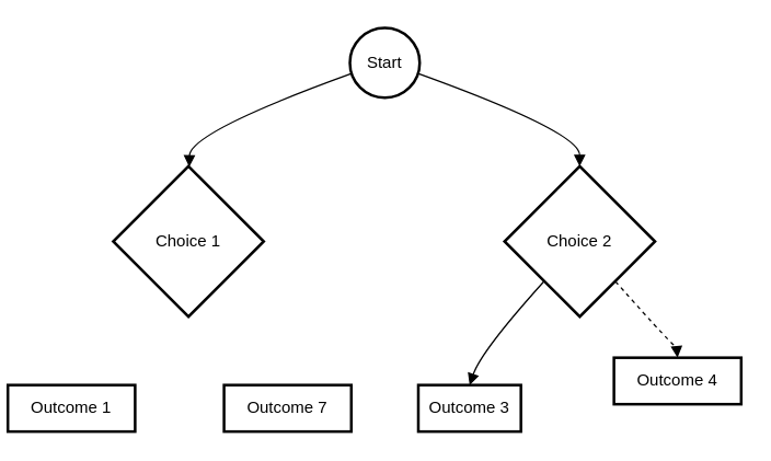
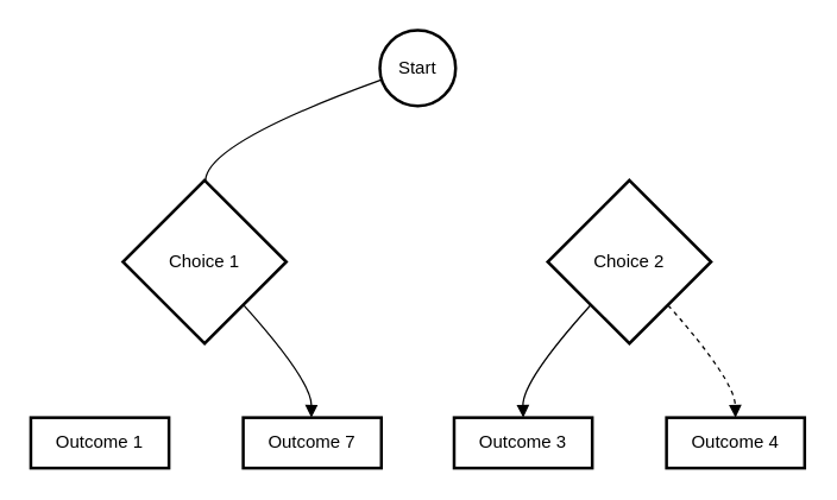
- <mxCell id="10" value="" style="curved=1;startArrow=none;endArrow=block;exitX=0.994;exitY=0.672;entryX=0.499;entryY=-0.003;" edge="1" parent="1" source="2" target="4"><mxGeometry relative="1" as="geometry"><Array as="points"><mxPoint x="423" y="96" /></Array></mxGeometry></mxCell>
- <mxCell id="9" value="" style="curved=1;startArrow=none;endArrow=block;exitX=0.0;exitY=0.672;entryX=0.505;entryY=-0.003;" edge="1" parent="1" source="2" target="3"><mxGeometry relative="1" as="geometry"><Array as="points"><mxPoint x="138" y="96" /></Array></mxGeometry></mxCell>
+ <mxCell id="9" value="" style="curved=1;startArrow=none;endArrow=none;exitX=0.0;exitY=0.672;entryX=0.505;entryY=-0.003;" edge="1" parent="1" source="2" target="3"><mxGeometry relative="1" as="geometry"><Array as="points"><mxPoint x="138" y="96" /></Array></mxGeometry></mxCell>
+ <mxCell id="11" value="" style="curved=1;startArrow=none;endArrow=block;exitX=0.951;exitY=1.0;entryX=0.493;entryY=-0.0;" edge="1" parent="1" source="3" target="6"><mxGeometry relative="1" as="geometry"><Array as="points"><mxPoint x="209" y="256" /></Array></mxGeometry></mxCell>
- <mxCell id="8" value="Outcome 4" style="whiteSpace=wrap;strokeWidth=2;" vertex="1" parent="1"><mxGeometry x="448" y="261" width="93" height="34" as="geometry" /></mxCell>
+ <mxCell id="8" value="Outcome 4" style="whiteSpace=wrap;strokeWidth=2;" vertex="1" parent="1"><mxGeometry x="448" y="281" width="93" height="34" as="geometry" /></mxCell>
- <mxCell id="5" value="Outcome 1" style="whiteSpace=wrap;strokeWidth=2;" vertex="1" parent="1"><mxGeometry x="5" y="281" width="93" height="34" as="geometry" /></mxCell>
+ <mxCell id="5" value="Outcome 1" style="whiteSpace=wrap;strokeWidth=2;" vertex="1" parent="1"><mxGeometry y="281" width="93" height="34" as="geometry" x="20" /></mxCell>
- <mxCell id="7" value="Outcome 3" style="whiteSpace=wrap;strokeWidth=2;" vertex="1" parent="1"><mxGeometry x="305" y="281" width="75" height="34" as="geometry" /></mxCell>
+ <mxCell id="7" value="Outcome 3" style="whiteSpace=wrap;strokeWidth=2;" vertex="1" parent="1"><mxGeometry x="305" y="281" width="93" height="34" as="geometry" /></mxCell>
